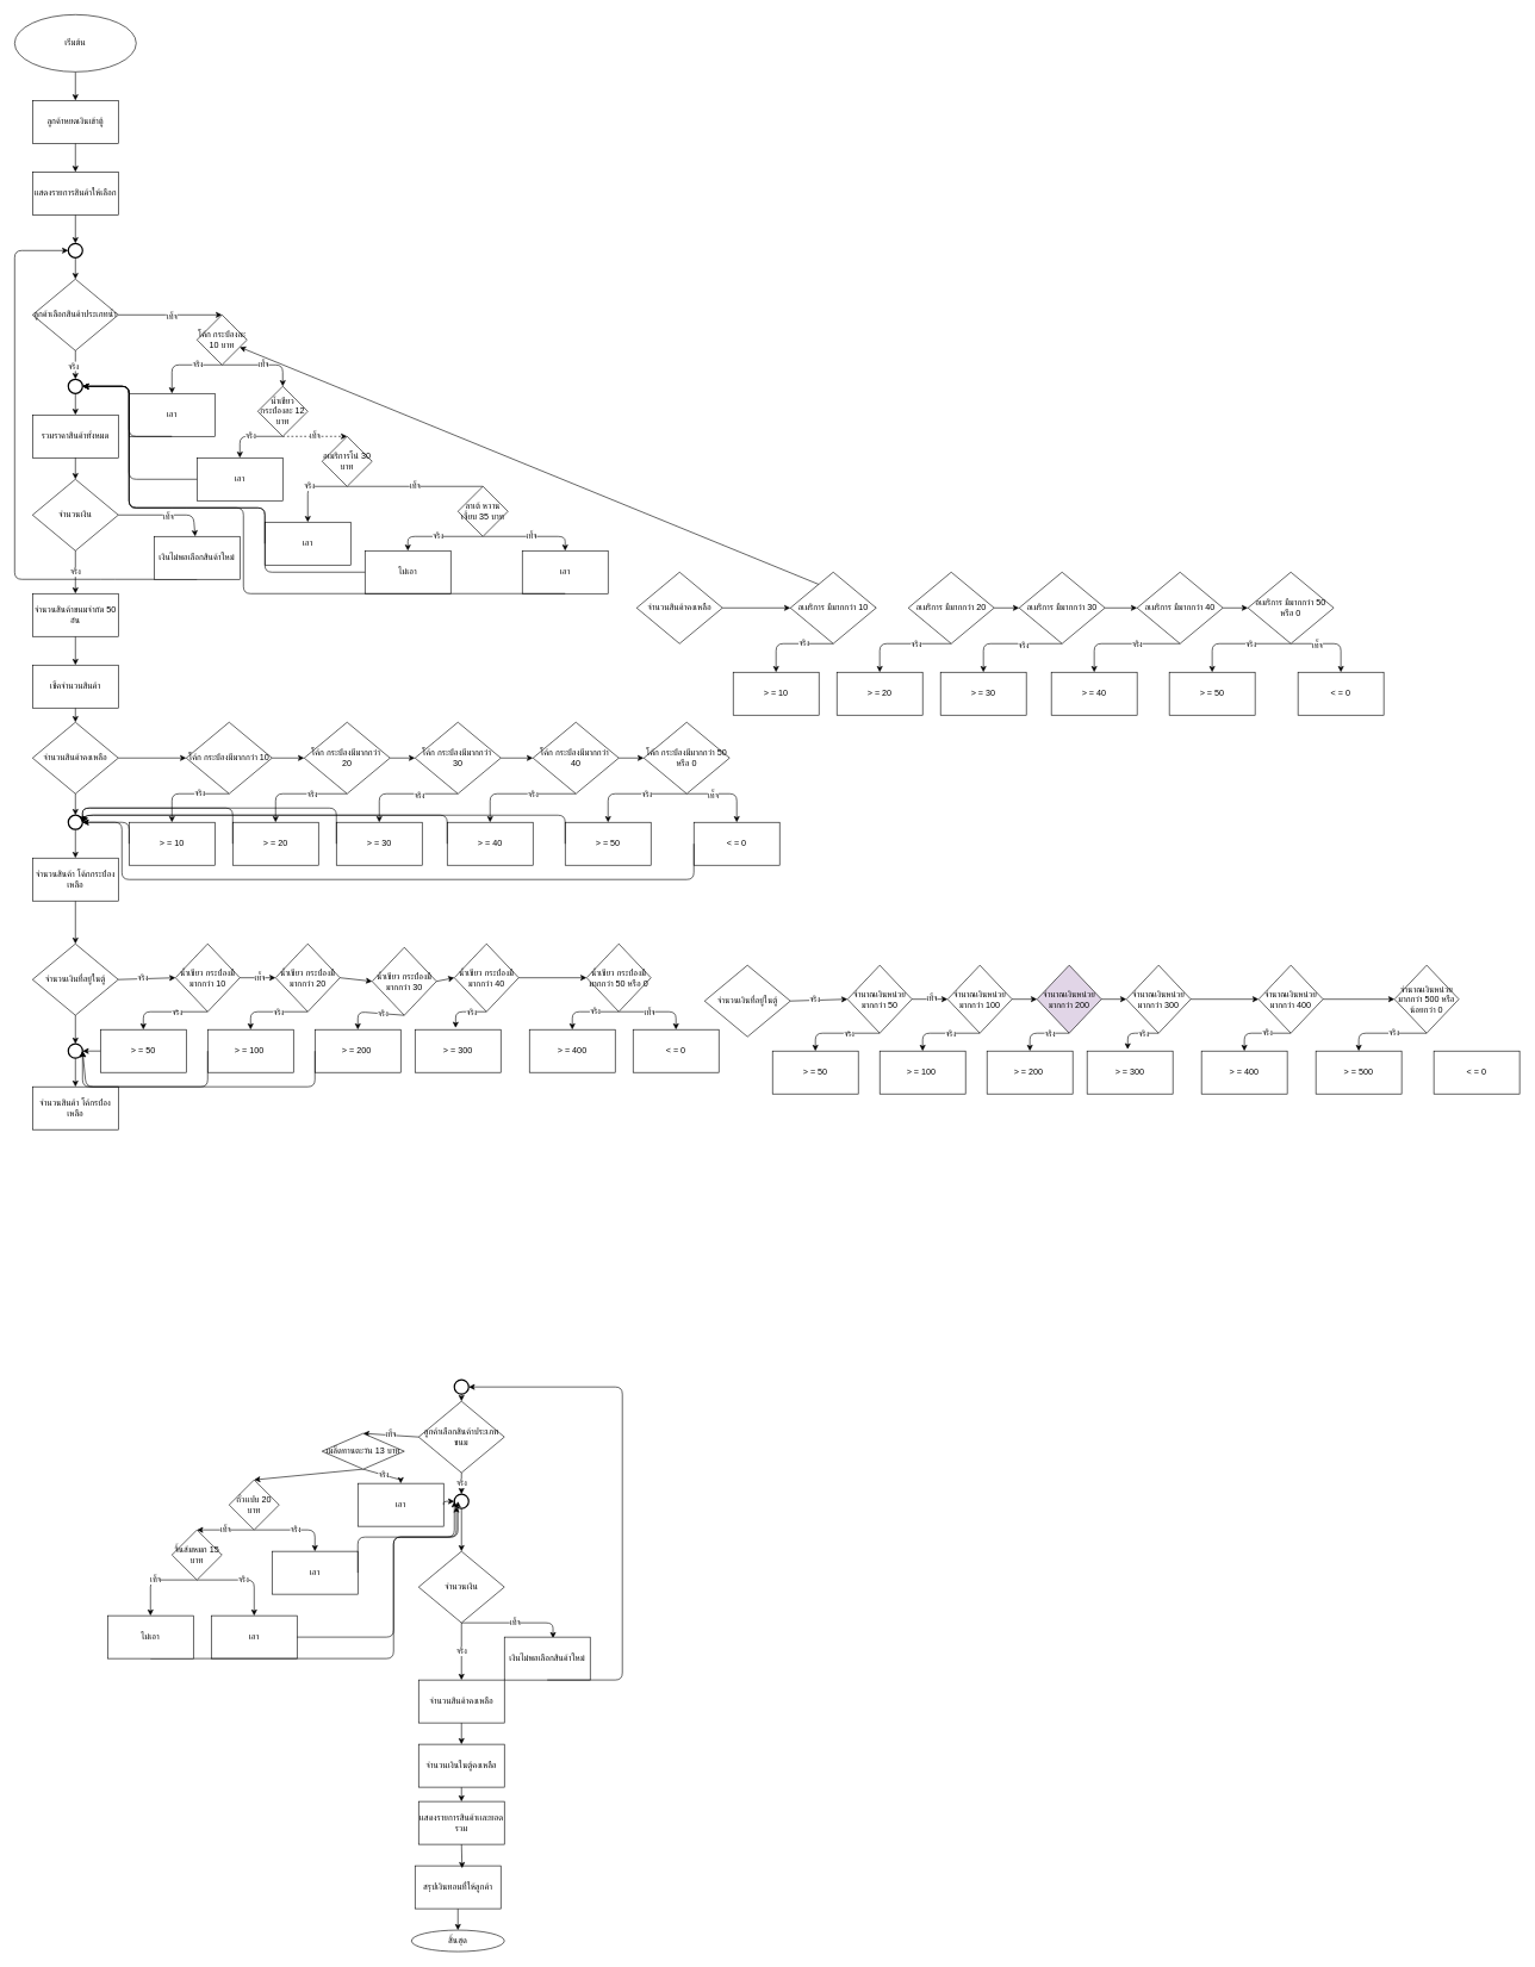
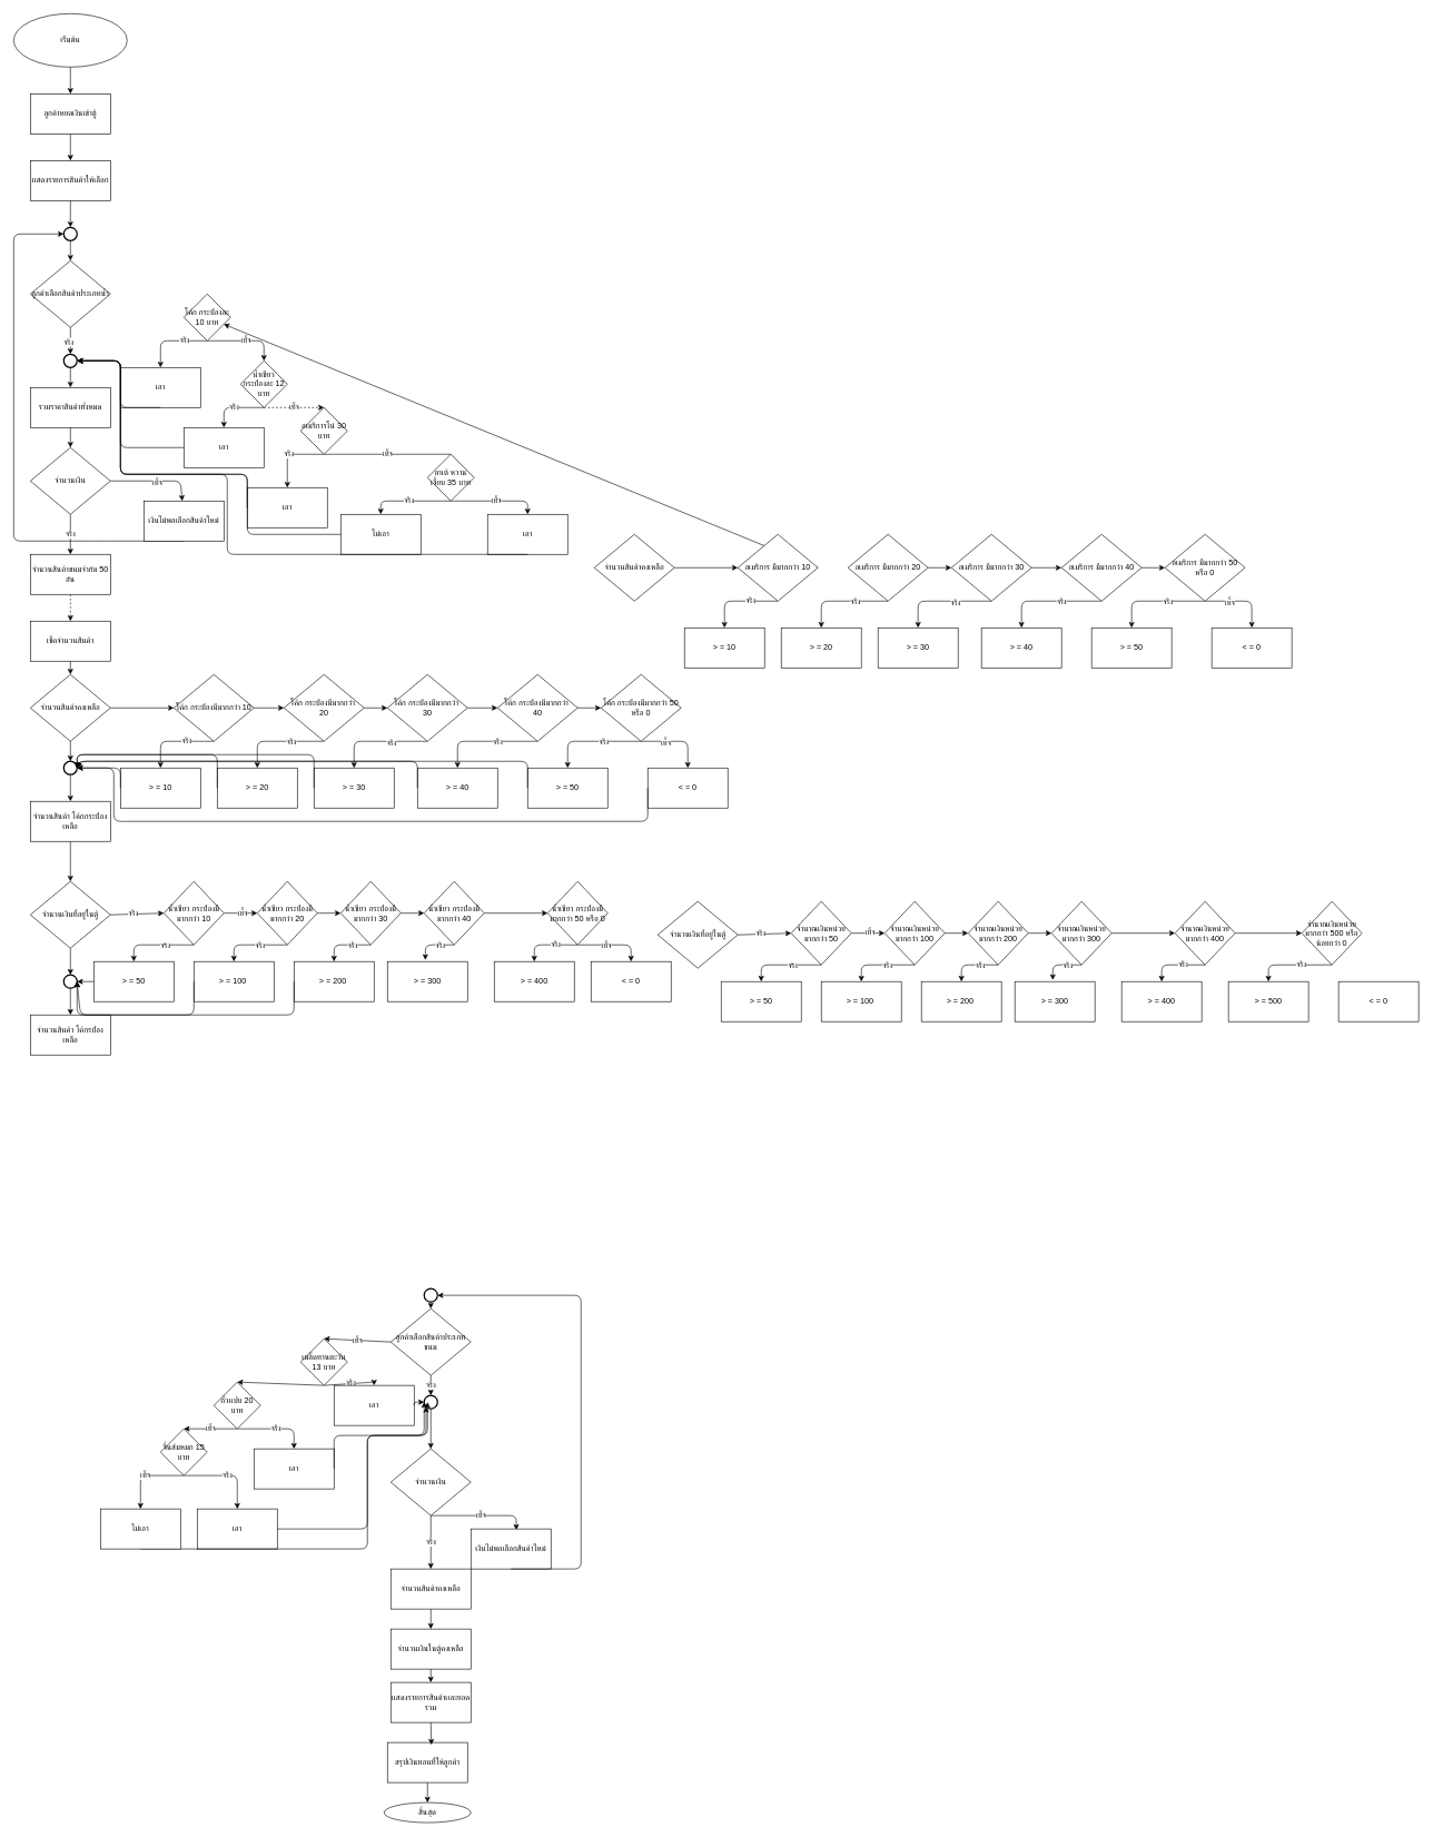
- <mxCell id="12" value="" style="endArrow=classic;html=1;exitX=1;exitY=0.5;exitDx=0;exitDy=0;entryX=0.5;entryY=0;entryDx=0;entryDy=0;" parent="1" source="8" target="37" edge="1"><mxGeometry width="50" height="50" relative="1" as="geometry"><mxPoint x="160" y="560" as="sourcePoint" /><mxPoint x="240" y="530" as="targetPoint" /><Array as="points"><mxPoint x="240" y="440" /></Array></mxGeometry></mxCell>
- <mxCell id="13" value="เท็จ" style="edgeLabel;html=1;align=center;verticalAlign=middle;resizable=0;points=[];" parent="12" vertex="1" connectable="0"><mxGeometry x="0.022" y="-2" relative="1" as="geometry"><mxPoint as="offset" /></mxGeometry></mxCell>
- <mxCell id="20" style="edgeStyle=none;html=1;exitX=0.5;exitY=1;exitDx=0;exitDy=0;" edge="1" parent="1" source="21" target="129"><mxGeometry relative="1" as="geometry" /></mxCell>
+ <mxCell id="20" style="edgeStyle=none;html=1;exitX=0.5;exitY=1;exitDx=0;exitDy=0;dashed=1;" edge="1" parent="1" source="21" target="129"><mxGeometry relative="1" as="geometry" /></mxCell>
- <mxCell id="168" value="&lt;span style=&quot;color: rgb(0, 0, 0);&quot;&gt;น้ำเขียว กระป๋องมีมากกว่า 30&lt;/span&gt;" style="rhombus;whiteSpace=wrap;html=1;" vertex="1" parent="1"><mxGeometry x="520" y="1325" width="90" height="95" as="geometry" /></mxCell>
+ <mxCell id="168" value="&lt;span style=&quot;color: rgb(0, 0, 0);&quot;&gt;น้ำเขียว กระป๋องมีมากกว่า 30&lt;/span&gt;" style="rhombus;whiteSpace=wrap;html=1;" vertex="1" parent="1"><mxGeometry x="510" y="1320" width="90" height="95" as="geometry" /></mxCell>
- <mxCell id="103" value="จำนาณเงินหน่วยมากกว่า 200" style="rhombus;whiteSpace=wrap;html=1;fillColor=#e1d5e7;" vertex="1" parent="1"><mxGeometry x="1450" y="1350" width="90" height="95" as="geometry" /></mxCell>
+ <mxCell id="103" value="จำนาณเงินหน่วยมากกว่า 200" style="rhombus;whiteSpace=wrap;html=1;" vertex="1" parent="1"><mxGeometry x="1450" y="1350" width="90" height="95" as="geometry" /></mxCell>
- <mxCell id="66" value="เมล็ดทานตะวัน 13 บาท" style="rhombus;whiteSpace=wrap;html=1;" parent="1" vertex="1"><mxGeometry x="450" y="2005" width="115" height="50" as="geometry" /></mxCell>
+ <mxCell id="66" value="เมล็ดทานตะวัน 13 บาท" style="rhombus;whiteSpace=wrap;html=1;" parent="1" vertex="1"><mxGeometry x="450" y="2005" width="70" height="70" as="geometry" /></mxCell>
